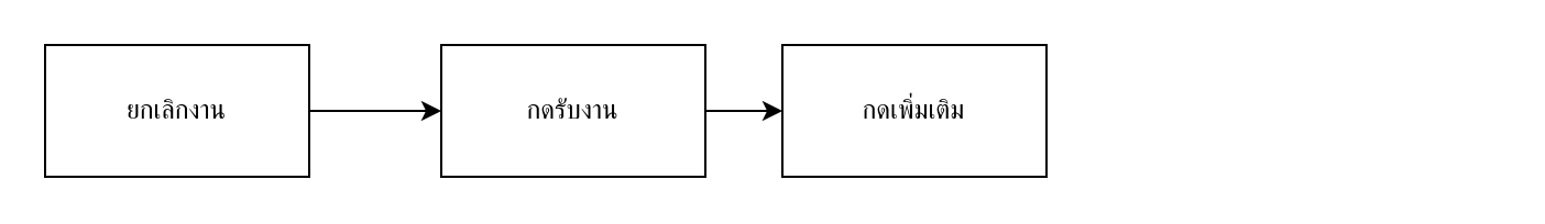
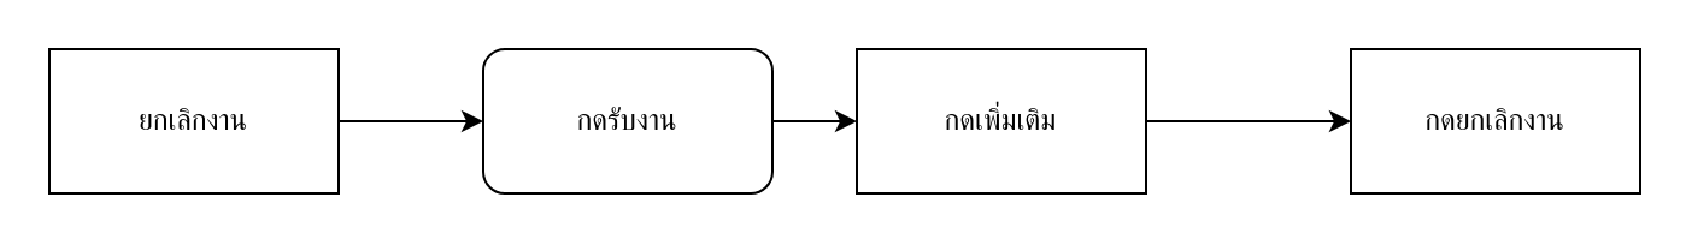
- <mxCell id="5" value="กดรับงาน" style="rounded=0;whiteSpace=wrap;html=1;" vertex="1" parent="1"><mxGeometry x="200" y="20" width="120" height="60" as="geometry" /></mxCell>
+ <mxCell id="5" value="กดรับงาน" style="whiteSpace=wrap;html=1;rounded=1;" vertex="1" parent="1"><mxGeometry x="200" y="20" width="120" height="60" as="geometry" /></mxCell>
+ <mxCell id="6" style="edgeStyle=orthogonalEdgeStyle;rounded=0;orthogonalLoop=1;jettySize=auto;html=1;exitX=1;exitY=0.5;exitDx=0;exitDy=0;" edge="1" parent="1" source="7" target="8"><mxGeometry relative="1" as="geometry" /></mxCell>
+ <mxCell id="8" value="กดยกเลิกงาน" style="rounded=0;whiteSpace=wrap;html=1;" vertex="1" parent="1"><mxGeometry x="560" y="20" width="120" height="60" as="geometry" /></mxCell>
